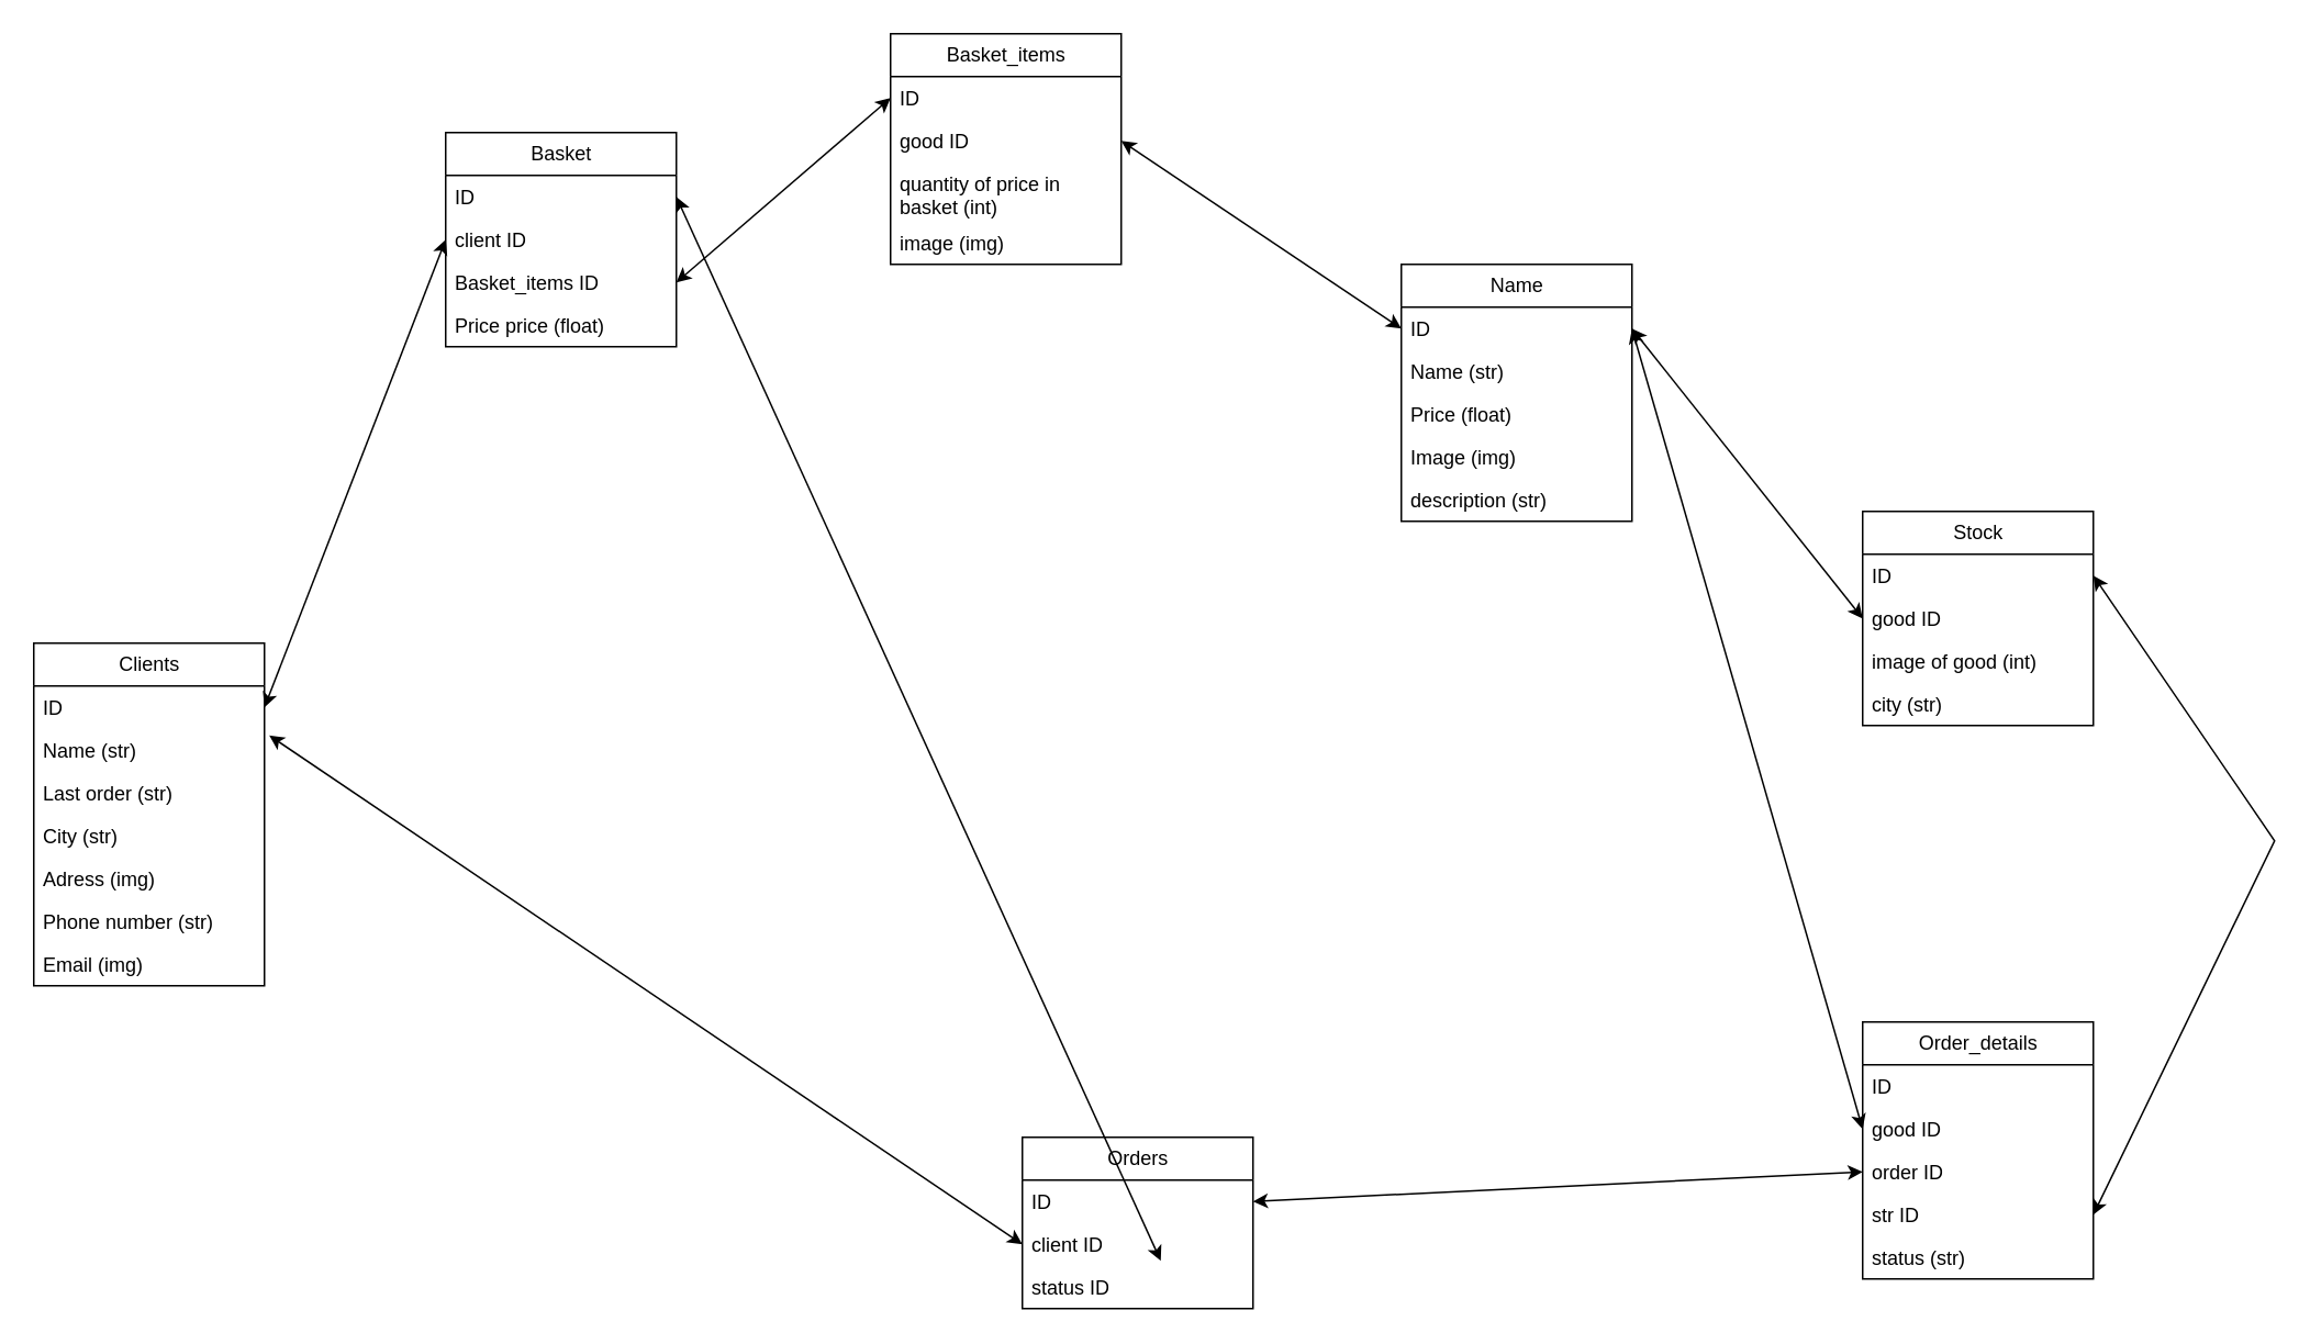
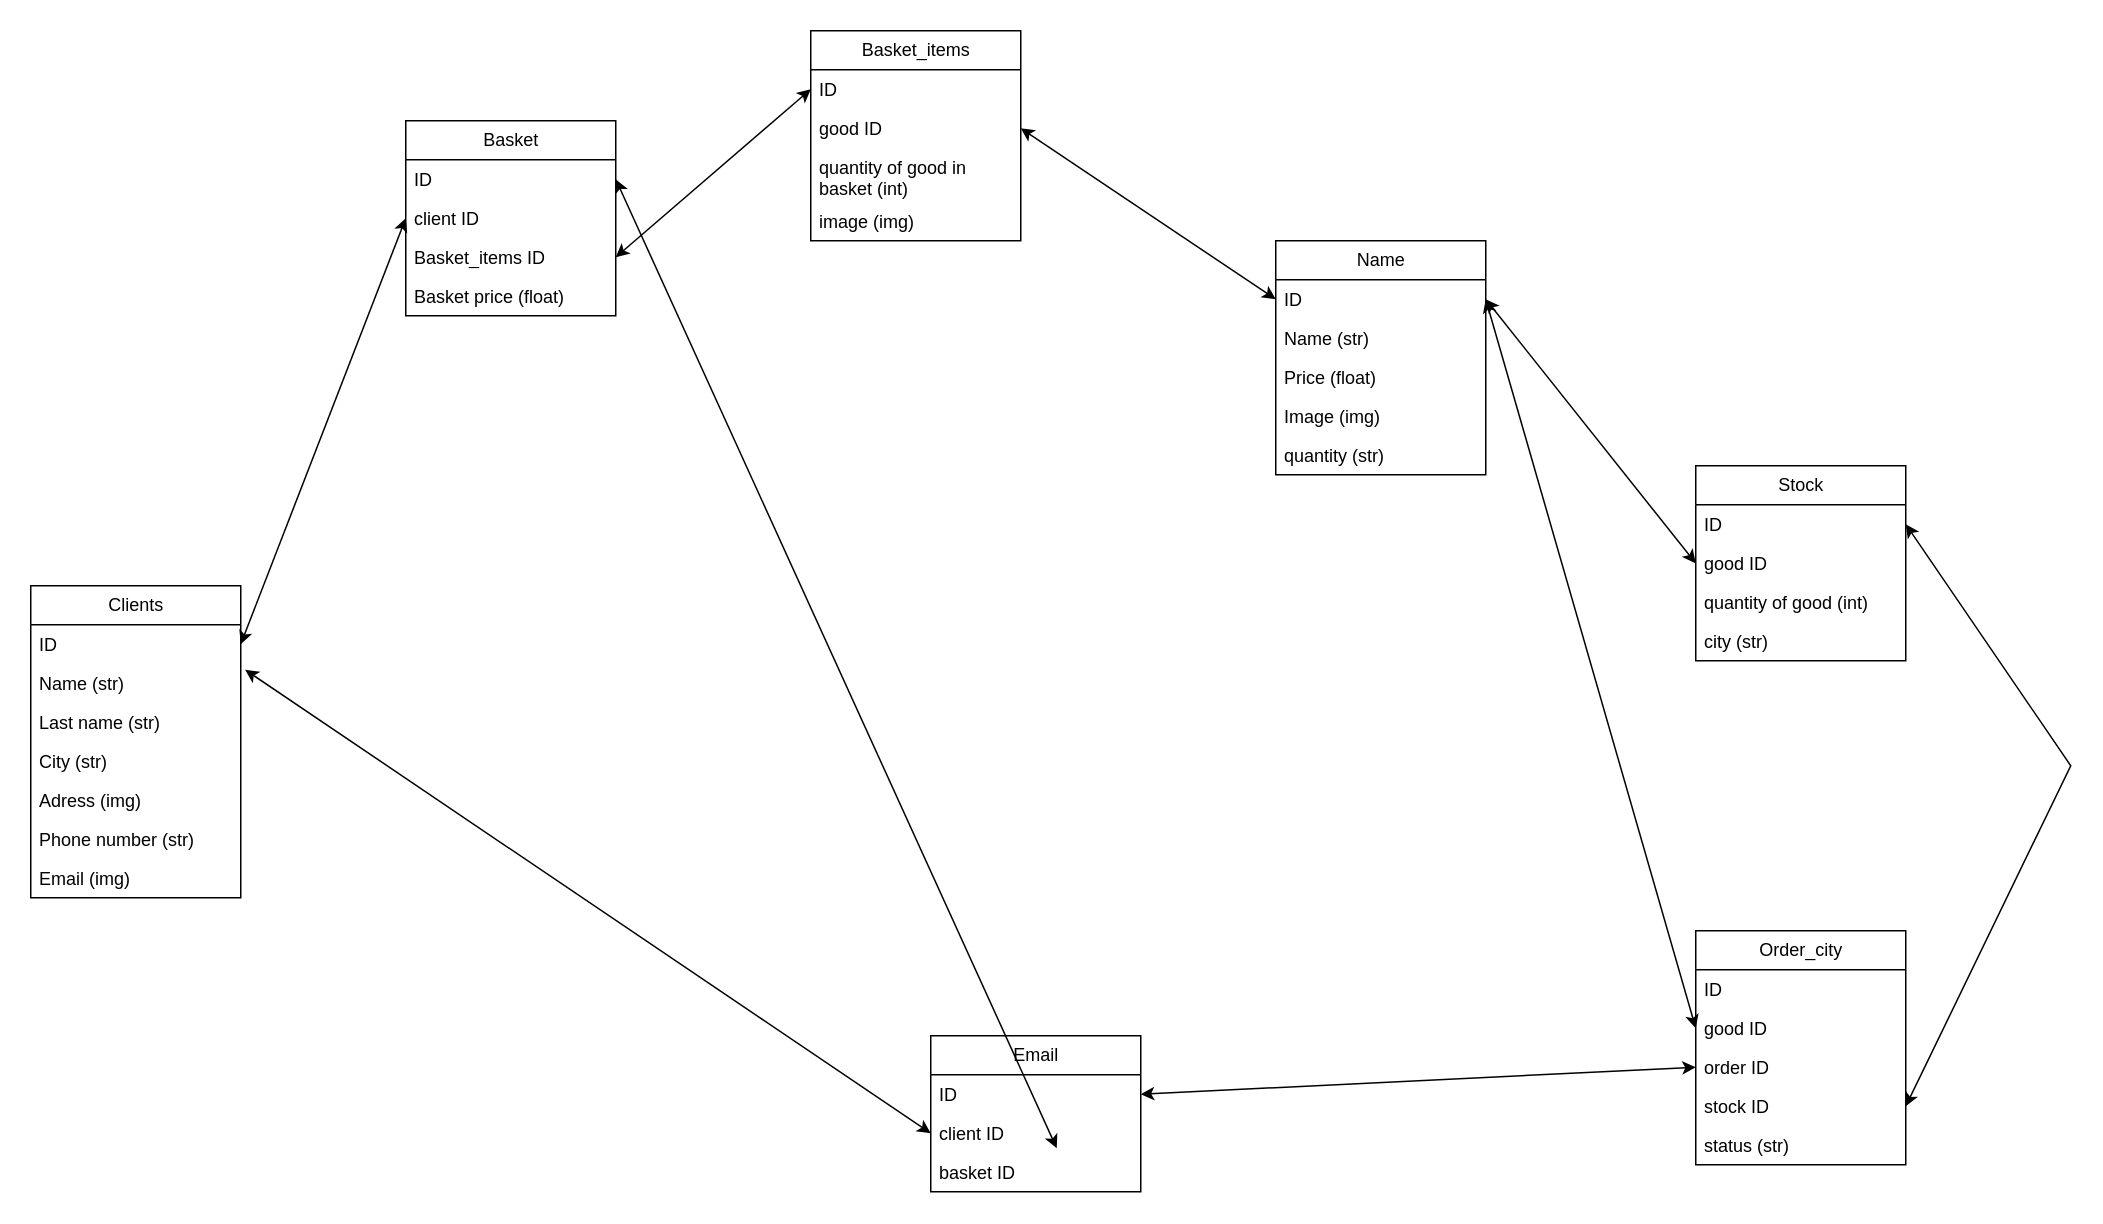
- <mxCell id="48" value="quantity of price in basket (int)" style="text;strokeColor=none;fillColor=none;align=left;verticalAlign=top;spacingLeft=4;spacingRight=4;overflow=hidden;rotatable=0;points=[[0,0.5],[1,0.5]];portConstraint=eastwest;whiteSpace=wrap;html=1;" parent="45" vertex="1"><mxGeometry y="78" width="140" height="36" as="geometry" /></mxCell>
+ <mxCell id="48" value="quantity of good in basket (int)" style="text;strokeColor=none;fillColor=none;align=left;verticalAlign=top;spacingLeft=4;spacingRight=4;overflow=hidden;rotatable=0;points=[[0,0.5],[1,0.5]];portConstraint=eastwest;whiteSpace=wrap;html=1;" parent="45" vertex="1"><mxGeometry y="78" width="140" height="36" as="geometry" /></mxCell>
- <mxCell id="26" value="Price price (float)" style="text;strokeColor=none;fillColor=none;align=left;verticalAlign=top;spacingLeft=4;spacingRight=4;overflow=hidden;rotatable=0;points=[[0,0.5],[1,0.5]];portConstraint=eastwest;whiteSpace=wrap;html=1;" parent="22" vertex="1"><mxGeometry y="104" width="140" height="26" as="geometry" /></mxCell>
+ <mxCell id="26" value="Basket price (float)" style="text;strokeColor=none;fillColor=none;align=left;verticalAlign=top;spacingLeft=4;spacingRight=4;overflow=hidden;rotatable=0;points=[[0,0.5],[1,0.5]];portConstraint=eastwest;whiteSpace=wrap;html=1;" parent="22" vertex="1"><mxGeometry y="104" width="140" height="26" as="geometry" /></mxCell>
- <mxCell id="15" value="description (str)" style="text;strokeColor=none;fillColor=none;align=left;verticalAlign=top;spacingLeft=4;spacingRight=4;overflow=hidden;rotatable=0;points=[[0,0.5],[1,0.5]];portConstraint=eastwest;whiteSpace=wrap;html=1;" parent="10" vertex="1"><mxGeometry y="130" width="140" height="26" as="geometry" /></mxCell>
+ <mxCell id="15" value="quantity (str)" style="text;strokeColor=none;fillColor=none;align=left;verticalAlign=top;spacingLeft=4;spacingRight=4;overflow=hidden;rotatable=0;points=[[0,0.5],[1,0.5]];portConstraint=eastwest;whiteSpace=wrap;html=1;" parent="10" vertex="1"><mxGeometry y="130" width="140" height="26" as="geometry" /></mxCell>
- <mxCell id="20" value="image of good (int)" style="text;strokeColor=none;fillColor=none;align=left;verticalAlign=top;spacingLeft=4;spacingRight=4;overflow=hidden;rotatable=0;points=[[0,0.5],[1,0.5]];portConstraint=eastwest;whiteSpace=wrap;html=1;" parent="17" vertex="1"><mxGeometry y="78" width="140" height="26" as="geometry" /></mxCell>
+ <mxCell id="20" value="quantity of good (int)" style="text;strokeColor=none;fillColor=none;align=left;verticalAlign=top;spacingLeft=4;spacingRight=4;overflow=hidden;rotatable=0;points=[[0,0.5],[1,0.5]];portConstraint=eastwest;whiteSpace=wrap;html=1;" parent="17" vertex="1"><mxGeometry y="78" width="140" height="26" as="geometry" /></mxCell>
- <mxCell id="5" value="&lt;div&gt;Last order&amp;nbsp;&lt;span style=&quot;background-color: initial;&quot;&gt;(str)&lt;/span&gt;&lt;/div&gt;" style="text;strokeColor=none;fillColor=none;align=left;verticalAlign=top;spacingLeft=4;spacingRight=4;overflow=hidden;rotatable=0;points=[[0,0.5],[1,0.5]];portConstraint=eastwest;whiteSpace=wrap;html=1;" parent="2" vertex="1"><mxGeometry y="78" width="140" height="26" as="geometry" /></mxCell>
+ <mxCell id="5" value="&lt;div&gt;Last name&amp;nbsp;&lt;span style=&quot;background-color: initial;&quot;&gt;(str)&lt;/span&gt;&lt;/div&gt;" style="text;strokeColor=none;fillColor=none;align=left;verticalAlign=top;spacingLeft=4;spacingRight=4;overflow=hidden;rotatable=0;points=[[0,0.5],[1,0.5]];portConstraint=eastwest;whiteSpace=wrap;html=1;" parent="2" vertex="1"><mxGeometry y="78" width="140" height="26" as="geometry" /></mxCell>
- <mxCell id="31" value="Order_details" style="swimlane;fontStyle=0;childLayout=stackLayout;horizontal=1;startSize=26;fillColor=none;horizontalStack=0;resizeParent=1;resizeParentMax=0;resizeLast=0;collapsible=1;marginBottom=0;html=1;" parent="1" vertex="1"><mxGeometry x="1130" y="620" width="140" height="156" as="geometry" /></mxCell>
+ <mxCell id="31" value="Order_city" style="swimlane;fontStyle=0;childLayout=stackLayout;horizontal=1;startSize=26;fillColor=none;horizontalStack=0;resizeParent=1;resizeParentMax=0;resizeLast=0;collapsible=1;marginBottom=0;html=1;" parent="1" vertex="1"><mxGeometry x="1130" y="620" width="140" height="156" as="geometry" /></mxCell>
- <mxCell id="27" value="Orders" style="swimlane;fontStyle=0;childLayout=stackLayout;horizontal=1;startSize=26;fillColor=none;horizontalStack=0;resizeParent=1;resizeParentMax=0;resizeLast=0;collapsible=1;marginBottom=0;html=1;" parent="1" vertex="1"><mxGeometry x="620" y="690" width="140" height="104" as="geometry" /></mxCell>
+ <mxCell id="27" value="Email" style="swimlane;fontStyle=0;childLayout=stackLayout;horizontal=1;startSize=26;fillColor=none;horizontalStack=0;resizeParent=1;resizeParentMax=0;resizeLast=0;collapsible=1;marginBottom=0;html=1;" parent="1" vertex="1"><mxGeometry x="620" y="690" width="140" height="104" as="geometry" /></mxCell>
- <mxCell id="35" value="str ID" style="text;strokeColor=none;fillColor=none;align=left;verticalAlign=top;spacingLeft=4;spacingRight=4;overflow=hidden;rotatable=0;points=[[0,0.5],[1,0.5]];portConstraint=eastwest;whiteSpace=wrap;html=1;" parent="31" vertex="1"><mxGeometry y="104" width="140" height="26" as="geometry" /></mxCell>
+ <mxCell id="35" value="stock ID" style="text;strokeColor=none;fillColor=none;align=left;verticalAlign=top;spacingLeft=4;spacingRight=4;overflow=hidden;rotatable=0;points=[[0,0.5],[1,0.5]];portConstraint=eastwest;whiteSpace=wrap;html=1;" parent="31" vertex="1"><mxGeometry y="104" width="140" height="26" as="geometry" /></mxCell>
- <mxCell id="30" value="status ID" style="text;strokeColor=none;fillColor=none;align=left;verticalAlign=top;spacingLeft=4;spacingRight=4;overflow=hidden;rotatable=0;points=[[0,0.5],[1,0.5]];portConstraint=eastwest;whiteSpace=wrap;html=1;" parent="27" vertex="1"><mxGeometry y="78" width="140" height="26" as="geometry" /></mxCell>
+ <mxCell id="30" value="basket ID" style="text;strokeColor=none;fillColor=none;align=left;verticalAlign=top;spacingLeft=4;spacingRight=4;overflow=hidden;rotatable=0;points=[[0,0.5],[1,0.5]];portConstraint=eastwest;whiteSpace=wrap;html=1;" parent="27" vertex="1"><mxGeometry y="78" width="140" height="26" as="geometry" /></mxCell>
